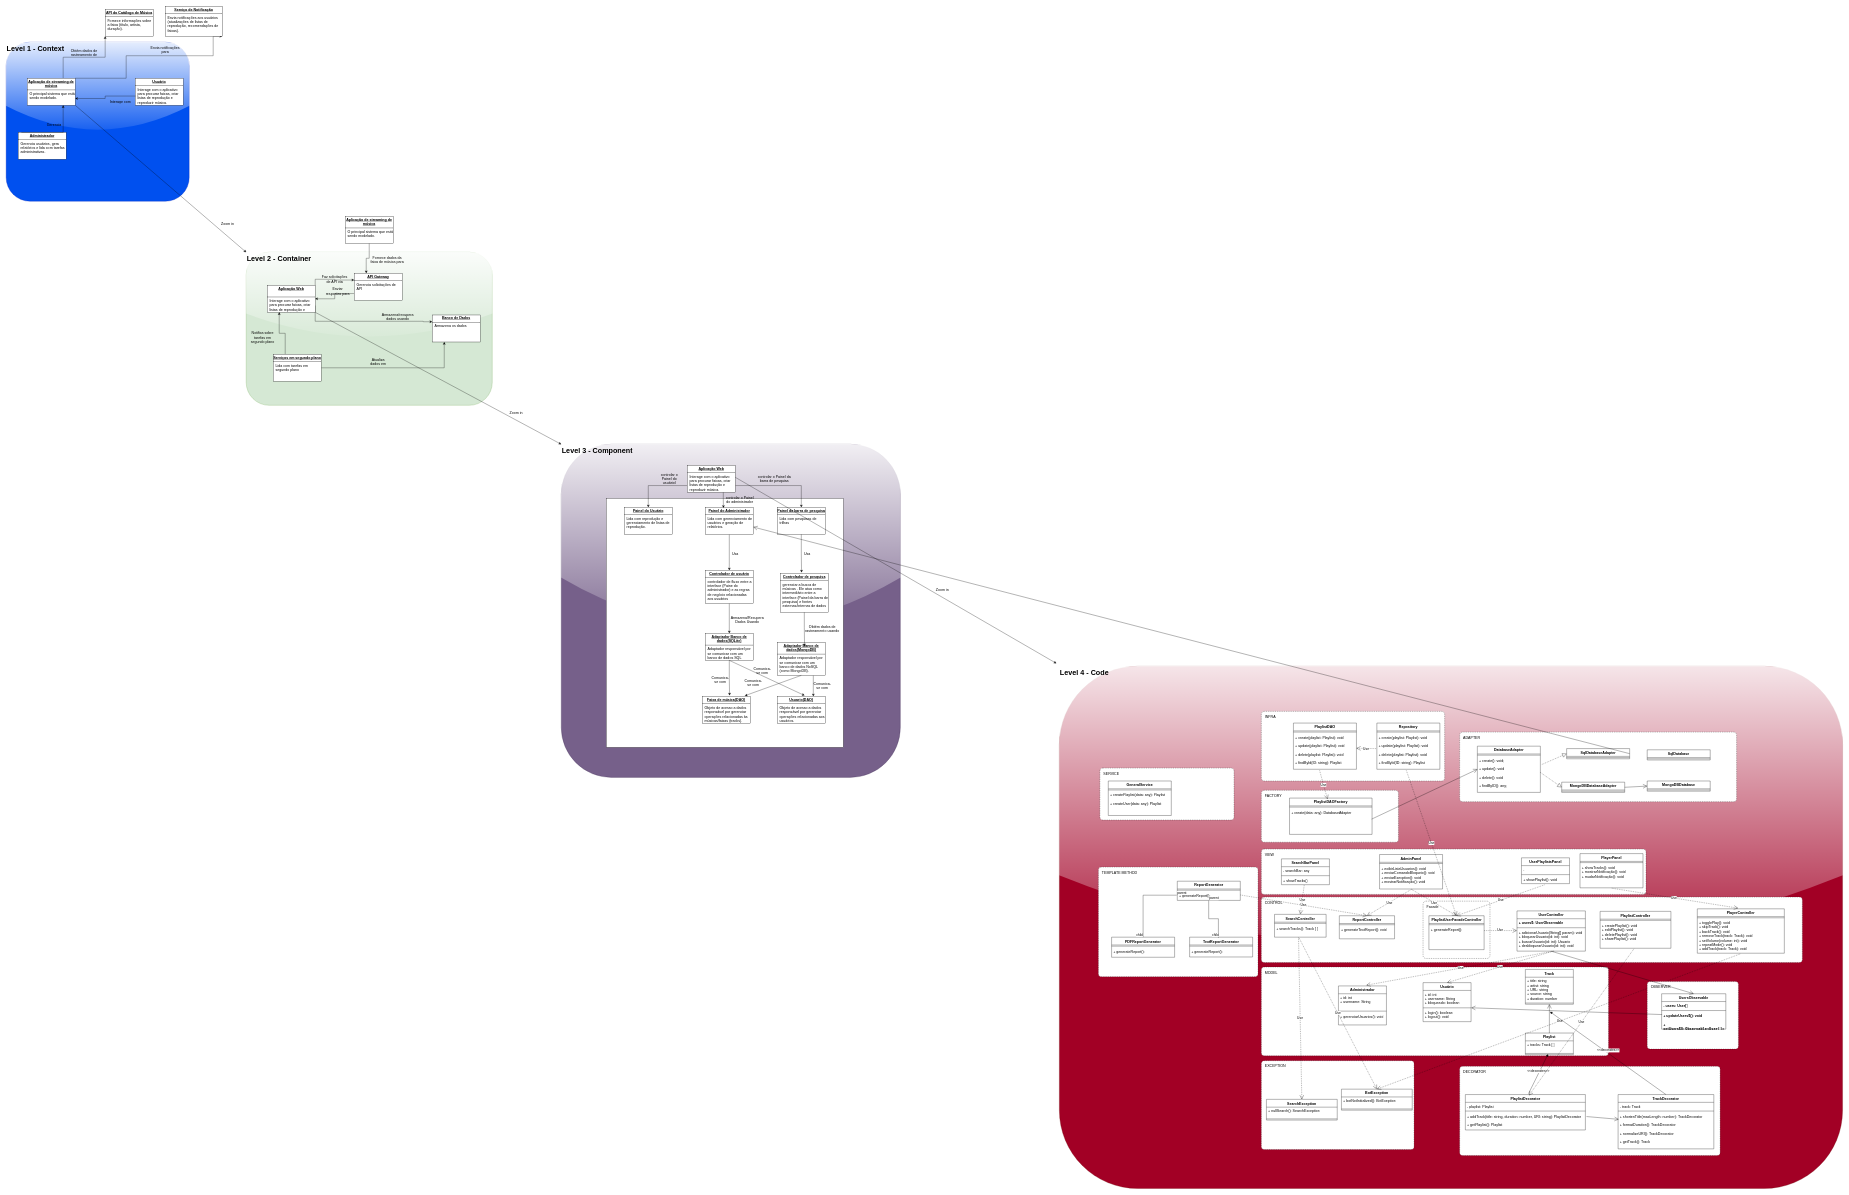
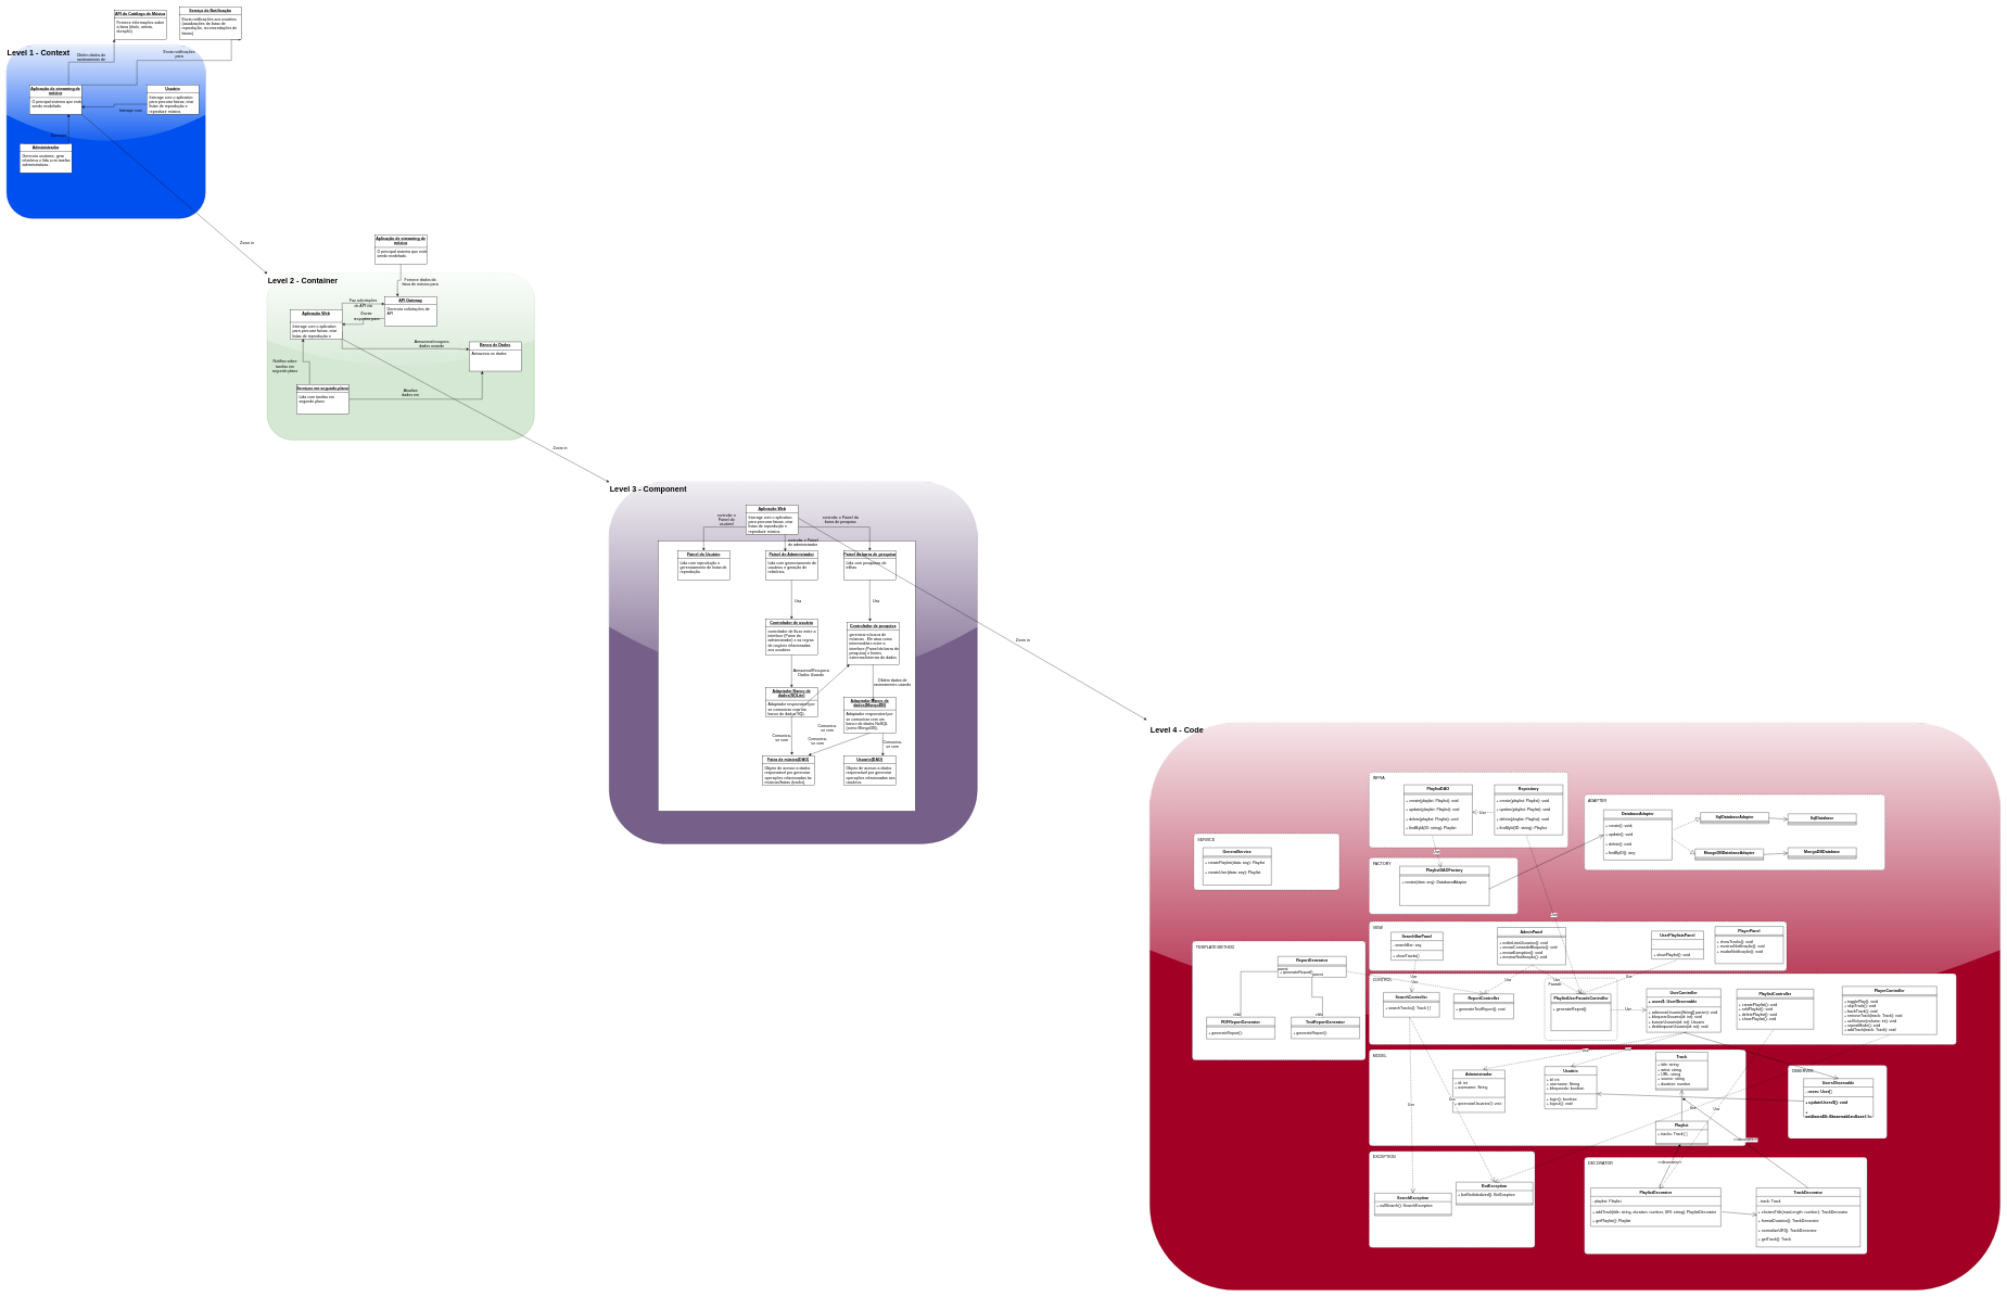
- <mxCell id="186" value="" style="endArrow=open;endFill=1;endSize=12;html=1;rounded=0;exitX=1;exitY=0.5;exitDx=0;exitDy=0;" edge="1" parent="1" source="175" target="46"><mxGeometry width="160" relative="1" as="geometry"><mxPoint x="5284" y="2691" as="sourcePoint" /><mxPoint x="5444" y="2691" as="targetPoint" /></mxGeometry></mxCell>
+ <mxCell id="186" value="" style="endArrow=open;endFill=1;endSize=12;html=1;rounded=0;exitX=1;exitY=0.5;exitDx=0;exitDy=0;entryX=0;entryY=0.5;entryDx=0;entryDy=0;" edge="1" parent="1" source="175" target="181"><mxGeometry width="160" relative="1" as="geometry"><mxPoint x="5284" y="2691" as="sourcePoint" /><mxPoint x="5444" y="2691" as="targetPoint" /></mxGeometry></mxCell>
- <mxCell id="67" value="" style="endArrow=classic;html=1;rounded=0;exitX=0.5;exitY=1;exitDx=0;exitDy=0;entryX=0.567;entryY=-0.033;entryDx=0;entryDy=0;entryPerimeter=0;" parent="1" source="59" target="60" edge="1"><mxGeometry width="50" height="50" relative="1" as="geometry"><mxPoint x="2280" y="2340" as="sourcePoint" /><mxPoint x="2330" y="2290" as="targetPoint" /></mxGeometry></mxCell>
+ <mxCell id="67" value="" style="endArrow=classic;html=1;rounded=0;exitX=0.5;exitY=1;exitDx=0;exitDy=0;" parent="1" source="59" target="50" edge="1"><mxGeometry width="50" height="50" relative="1" as="geometry"><mxPoint x="2280" y="2340" as="sourcePoint" /><mxPoint x="2330" y="2290" as="targetPoint" /></mxGeometry></mxCell>
- <mxCell id="89" value="Use" style="endArrow=open;endSize=12;dashed=1;html=1;rounded=0;exitX=0.504;exitY=1.016;exitDx=0;exitDy=0;exitPerimeter=0;entryX=0.469;entryY=-0.015;entryDx=0;entryDy=0;entryPerimeter=0;" edge="1" parent="1" source="88" target="83"><mxGeometry x="-0.013" width="160" relative="1" as="geometry"><mxPoint x="5351" y="2840" as="sourcePoint" /><mxPoint x="5511" y="2840" as="targetPoint" /><mxPoint as="offset" /></mxGeometry></mxCell>
